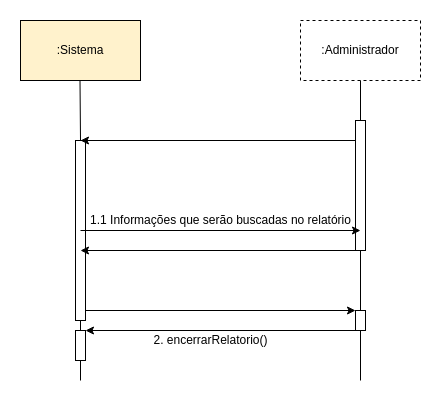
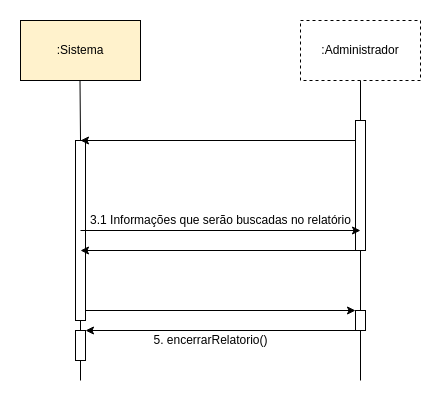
- <mxCell id="10" value="1.1 Informações que serão buscadas no relatório" style="text;html=1;align=center;verticalAlign=middle;resizable=0;points=[];autosize=1;strokeColor=none;fillColor=none;" parent="1" vertex="1"><mxGeometry x="80" y="210" width="280" height="20" as="geometry" /></mxCell>
+ <mxCell id="10" value="3.1 Informações que serão buscadas no relatório" style="text;html=1;align=center;verticalAlign=middle;resizable=0;points=[];autosize=1;strokeColor=none;fillColor=none;" parent="1" vertex="1"><mxGeometry x="80" y="210" width="280" height="20" as="geometry" /></mxCell>
- <mxCell id="19" value="2. encerrarRelatorio()" style="text;html=1;align=center;verticalAlign=middle;resizable=0;points=[];autosize=1;strokeColor=none;fillColor=none;" parent="1" vertex="1"><mxGeometry x="145" y="330" width="130" height="20" as="geometry" /></mxCell>
+ <mxCell id="19" value="5. encerrarRelatorio()" style="text;html=1;align=center;verticalAlign=middle;resizable=0;points=[];autosize=1;strokeColor=none;fillColor=none;" parent="1" vertex="1"><mxGeometry x="145" y="330" width="130" height="20" as="geometry" /></mxCell>
